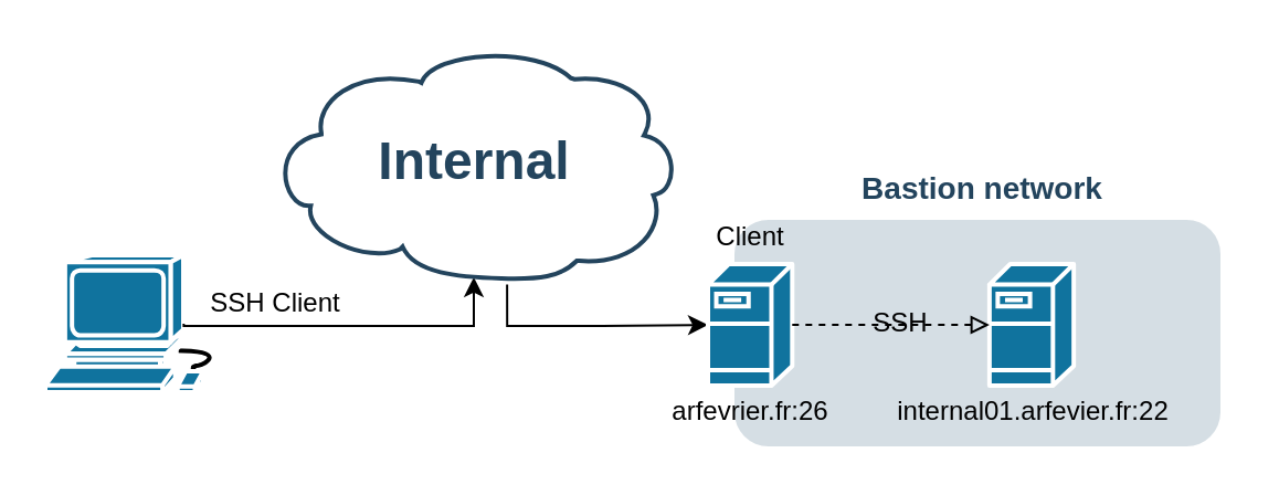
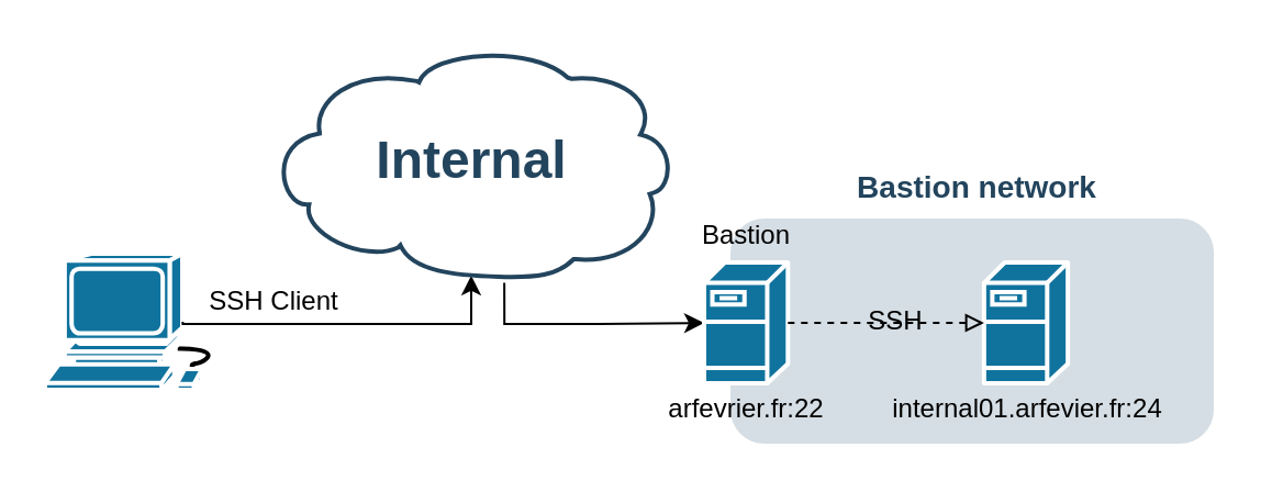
- <mxCell id="15" value="Client" style="text;html=1;align=center;verticalAlign=middle;resizable=0;points=[];autosize=1;strokeColor=none;fillColor=none;" vertex="1" parent="1"><mxGeometry x="309.07" y="91.5" width="60" height="30" as="geometry" /></mxCell>
+ <mxCell id="15" value="Bastion" style="text;html=1;align=center;verticalAlign=middle;resizable=0;points=[];autosize=1;strokeColor=none;fillColor=none;" vertex="1" parent="1"><mxGeometry x="309.07" y="91.5" width="60" height="30" as="geometry" /></mxCell>
- <mxCell id="11" value="arfevrier.fr:26" style="text;html=1;align=center;verticalAlign=middle;resizable=0;points=[];autosize=1;strokeColor=none;fillColor=none;" vertex="1" parent="1"><mxGeometry x="294.07" y="170.5" width="90" height="30" as="geometry" /></mxCell>
+ <mxCell id="11" value="arfevrier.fr:22" style="text;html=1;align=center;verticalAlign=middle;resizable=0;points=[];autosize=1;strokeColor=none;fillColor=none;" vertex="1" parent="1"><mxGeometry x="294.07" y="170.5" width="90" height="30" as="geometry" /></mxCell>
- <mxCell id="12" value="internal01.arfevier.fr:22" style="text;html=1;align=center;verticalAlign=middle;resizable=0;points=[];autosize=1;strokeColor=none;fillColor=none;" vertex="1" parent="1"><mxGeometry x="391.5" y="170.5" width="150" height="30" as="geometry" /></mxCell>
+ <mxCell id="12" value="internal01.arfevier.fr:24" style="text;html=1;align=center;verticalAlign=middle;resizable=0;points=[];autosize=1;strokeColor=none;fillColor=none;" vertex="1" parent="1"><mxGeometry x="391.5" y="170.5" width="150" height="30" as="geometry" /></mxCell>
